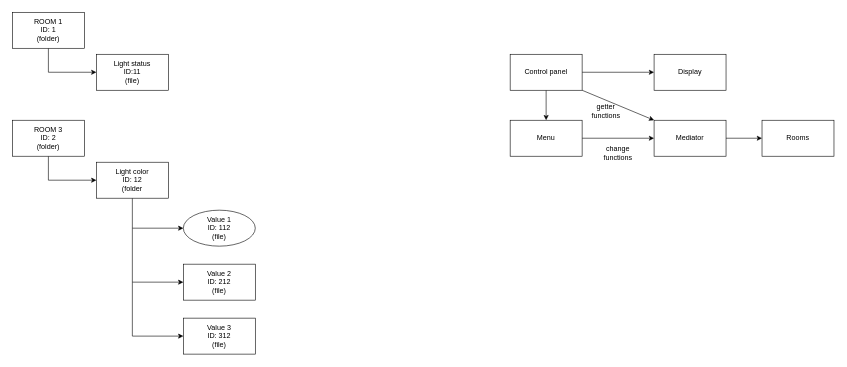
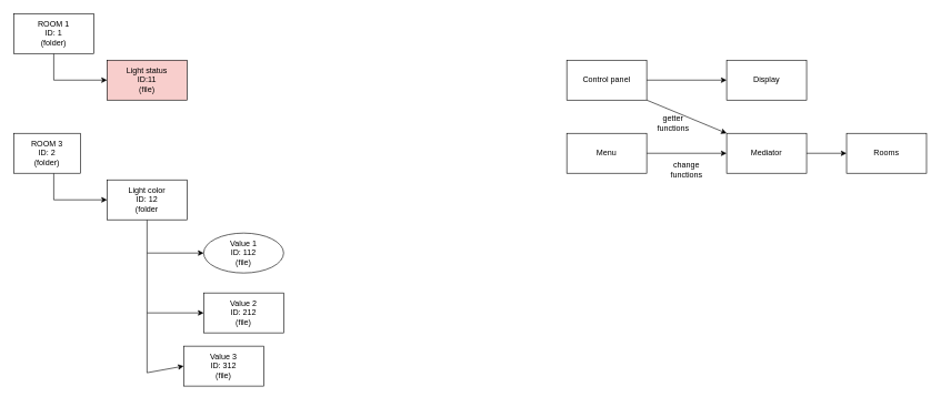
- <mxCell id="6" value="Light status&lt;div&gt;ID:11&lt;/div&gt;&lt;div&gt;(file)&lt;/div&gt;" style="rounded=0;whiteSpace=wrap;html=1;" vertex="1" parent="1"><mxGeometry x="160" y="90" width="120" height="60" as="geometry" /></mxCell>
+ <mxCell id="6" value="Light status&lt;div&gt;ID:11&lt;/div&gt;&lt;div&gt;(file)&lt;/div&gt;" style="rounded=0;whiteSpace=wrap;html=1;fillColor=#f8cecc;" vertex="1" parent="1"><mxGeometry x="160" y="90" width="120" height="60" as="geometry" /></mxCell>
- <mxCell id="15" value="" style="edgeStyle=orthogonalEdgeStyle;rounded=0;orthogonalLoop=1;jettySize=auto;html=1;" edge="1" parent="1" source="16" target="22"><mxGeometry relative="1" as="geometry" /></mxCell>
- <mxCell id="5" value="ROOM 3&lt;div&gt;ID: 2&lt;/div&gt;&lt;div&gt;(folder)&lt;/div&gt;" style="rounded=0;whiteSpace=wrap;html=1;" vertex="1" parent="1"><mxGeometry x="20" y="200" width="120" height="60" as="geometry" /></mxCell>
+ <mxCell id="5" value="ROOM 3&lt;div&gt;ID: 2&lt;/div&gt;&lt;div&gt;(folder)&lt;/div&gt;" style="rounded=0;whiteSpace=wrap;html=1;" vertex="1" parent="1"><mxGeometry x="20" y="200" width="100" height="60" as="geometry" /></mxCell>
- <mxCell id="11" value="Value 3&lt;div&gt;ID: 312&lt;/div&gt;&lt;div&gt;(file)&lt;/div&gt;" style="rounded=0;whiteSpace=wrap;html=1;" vertex="1" parent="1"><mxGeometry x="305" y="530" width="120" height="60" as="geometry" /></mxCell>
+ <mxCell id="11" value="Value 3&lt;div&gt;ID: 312&lt;/div&gt;&lt;div&gt;(file)&lt;/div&gt;" style="rounded=0;whiteSpace=wrap;html=1;" vertex="1" parent="1"><mxGeometry x="275" y="520" width="120" height="60" as="geometry" /></mxCell>
